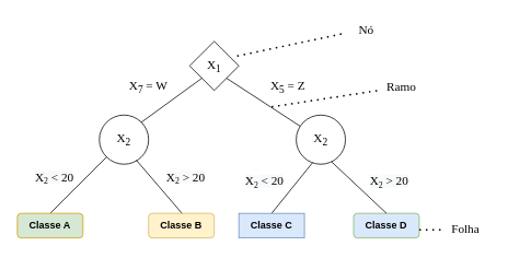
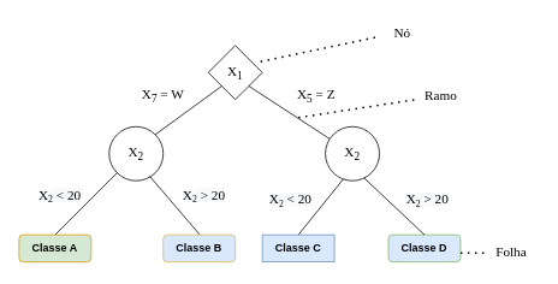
- <mxCell id="11" value="&lt;b&gt;Classe B&lt;/b&gt;" style="rounded=1;whiteSpace=wrap;html=1;fillColor=#fff2cc;strokeColor=#d6b656;" vertex="1" parent="1"><mxGeometry x="180" y="260" width="80" height="30" as="geometry" /></mxCell>
+ <mxCell id="11" value="&lt;b&gt;Classe B&lt;/b&gt;" style="rounded=1;whiteSpace=wrap;html=1;fillColor=#dae8fc;strokeColor=#d6b656;" vertex="1" parent="1"><mxGeometry x="180" y="260" width="80" height="30" as="geometry" /></mxCell>
